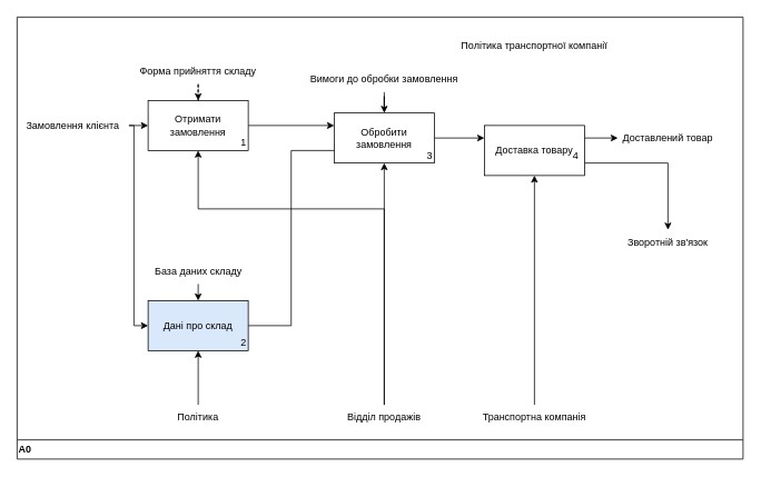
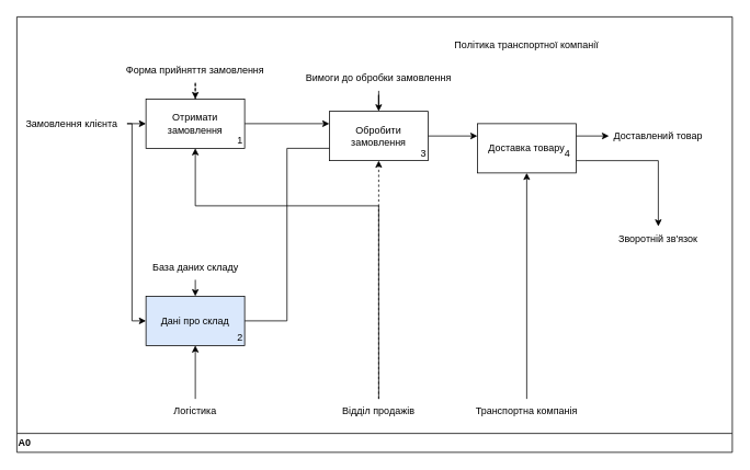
- <mxCell id="13" value="Форма прийняття складу" style="text;html=1;align=center;verticalAlign=middle;whiteSpace=wrap;rounded=0;" parent="2" vertex="1"><mxGeometry x="110" y="50" width="214" height="30" as="geometry" /></mxCell>
+ <mxCell id="13" value="Форма прийняття замовлення" style="text;html=1;align=center;verticalAlign=middle;whiteSpace=wrap;rounded=0;" parent="2" vertex="1"><mxGeometry x="110" y="50" width="214" height="30" as="geometry" /></mxCell>
- <mxCell id="18" style="edgeStyle=orthogonalEdgeStyle;rounded=0;orthogonalLoop=1;jettySize=auto;html=1;exitX=0.5;exitY=0;exitDx=0;exitDy=0;entryX=0.5;entryY=1;entryDx=0;entryDy=0;" edge="1" parent="2" source="20" target="4"><mxGeometry relative="1" as="geometry" /></mxCell>
+ <mxCell id="18" style="edgeStyle=orthogonalEdgeStyle;rounded=0;orthogonalLoop=1;jettySize=auto;html=1;exitX=0.5;exitY=0;exitDx=0;exitDy=0;entryX=0.5;entryY=1;entryDx=0;entryDy=0;dashed=1;" edge="1" parent="2" source="20" target="4"><mxGeometry relative="1" as="geometry" /></mxCell>
- <mxCell id="15" value="Політика" style="text;html=1;align=center;verticalAlign=middle;whiteSpace=wrap;rounded=0;" parent="2" vertex="1"><mxGeometry x="145" y="465" width="144" height="30" as="geometry" /></mxCell>
+ <mxCell id="15" value="Логістика" style="text;html=1;align=center;verticalAlign=middle;whiteSpace=wrap;rounded=0;" parent="2" vertex="1"><mxGeometry x="145" y="465" width="144" height="30" as="geometry" /></mxCell>
